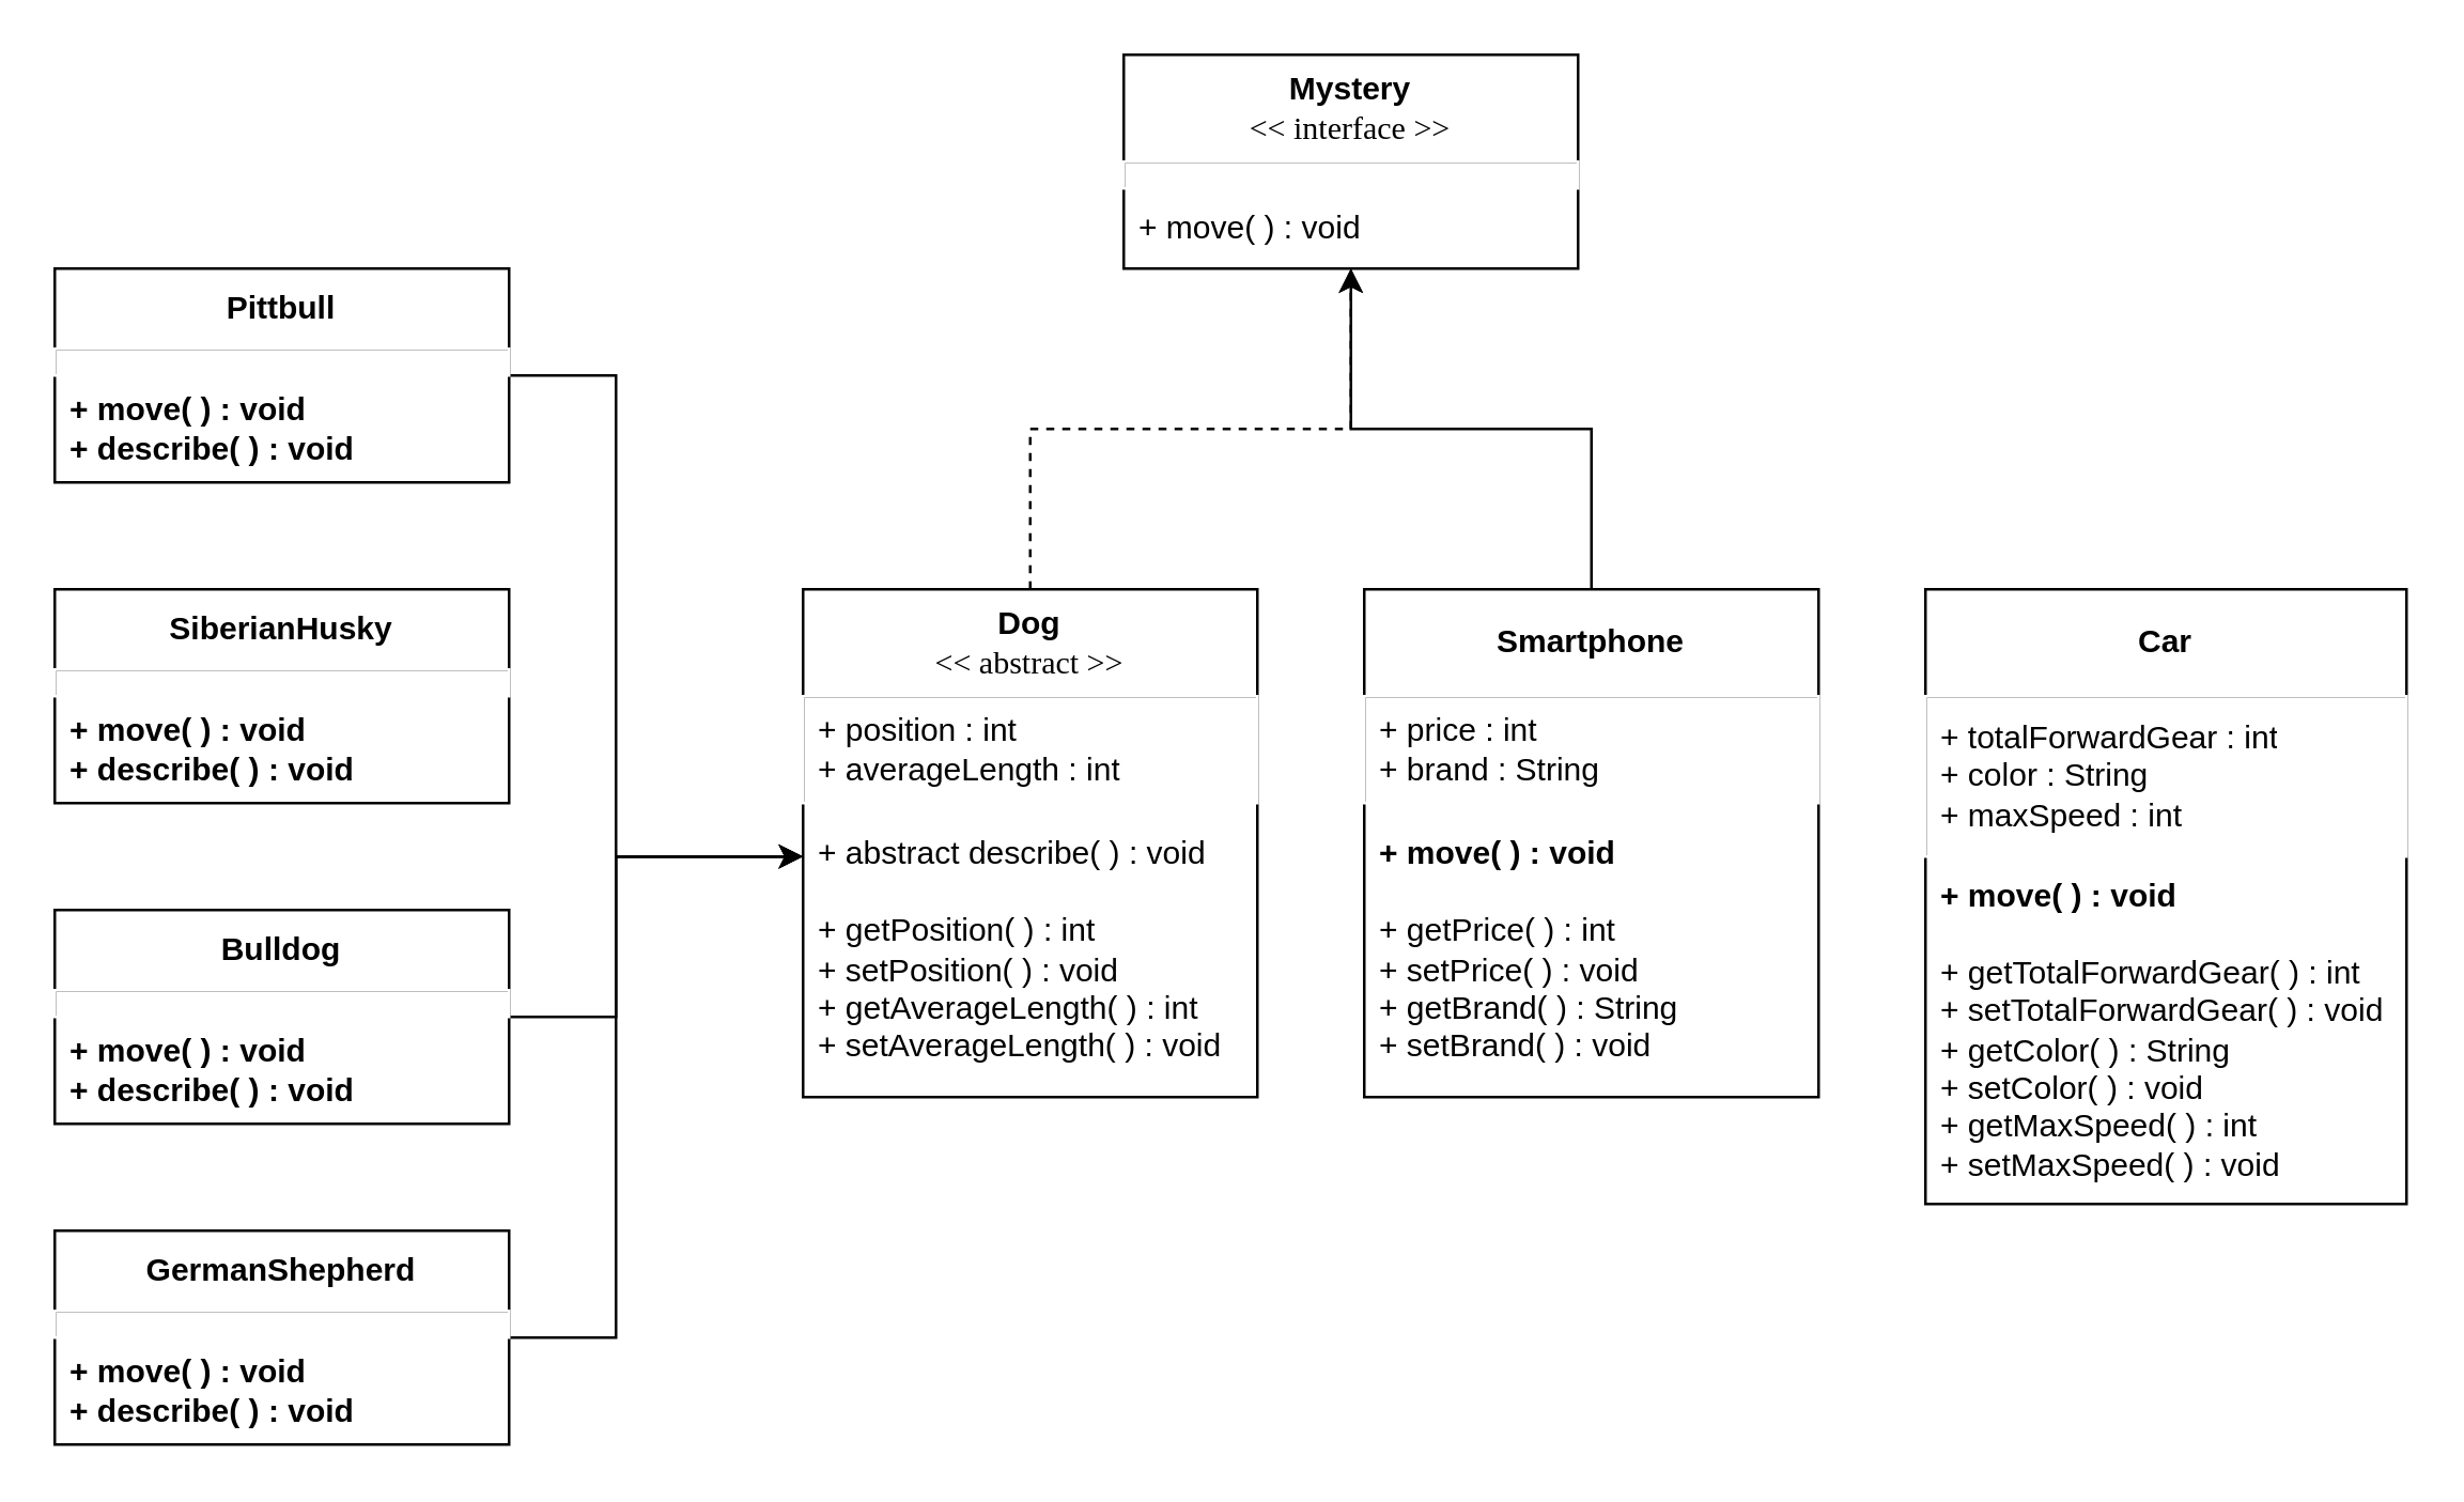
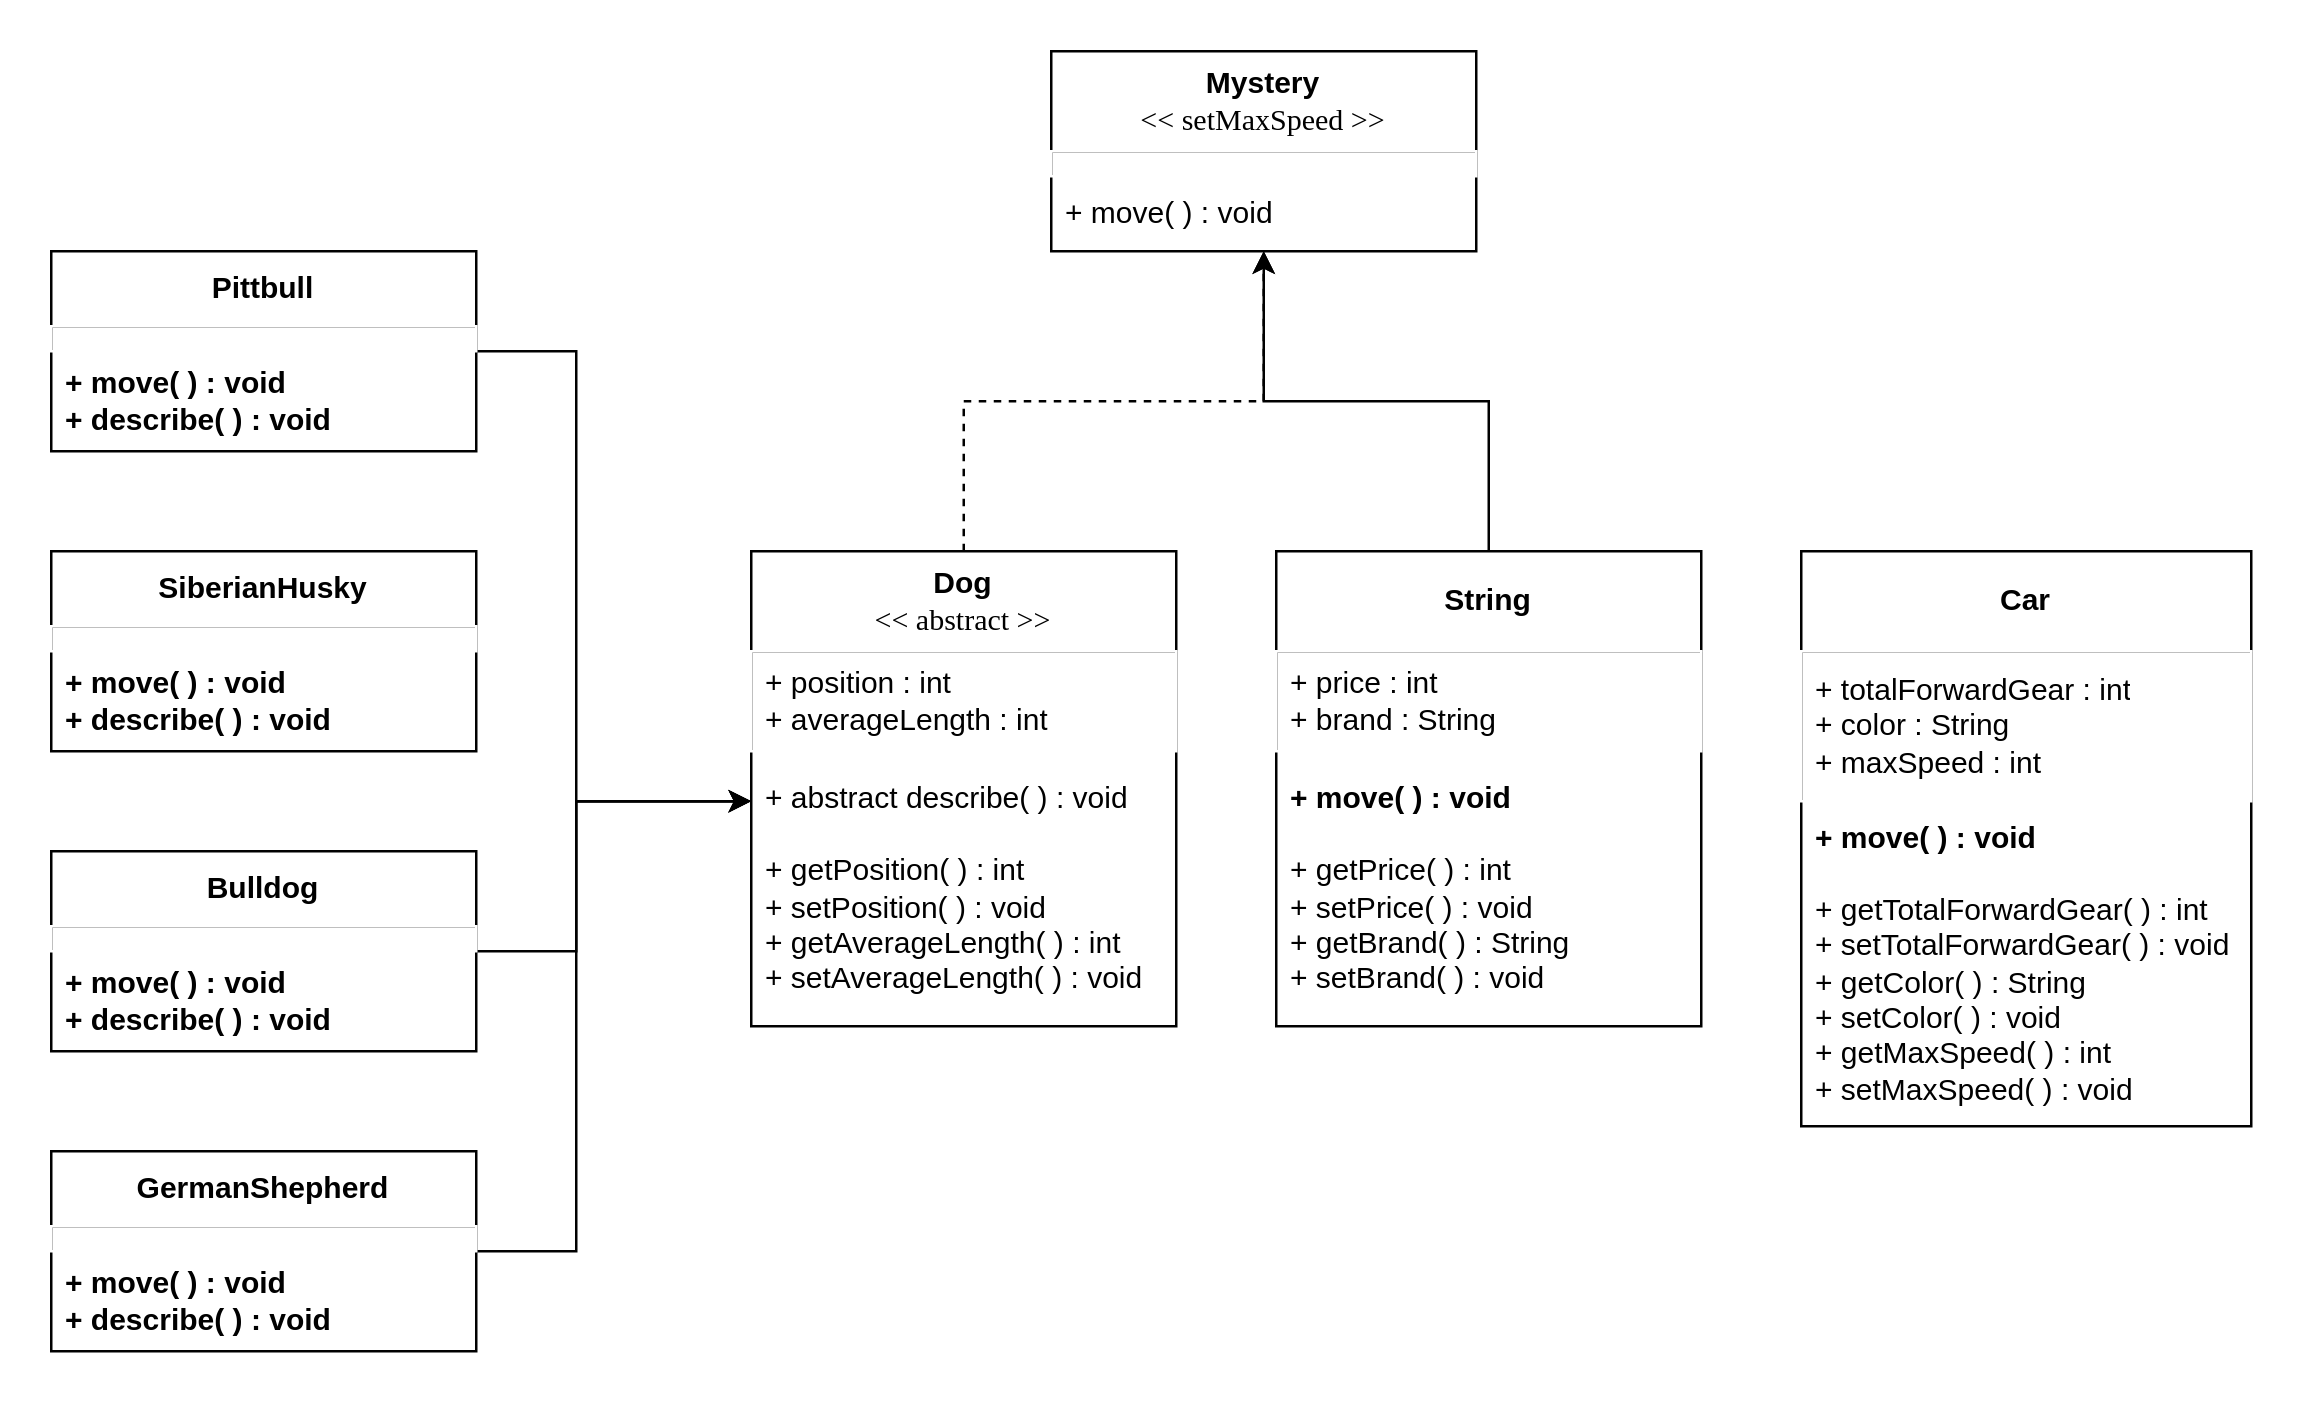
- <mxCell id="28" value="&lt;b&gt;Mystery&lt;/b&gt;&lt;div&gt;&lt;font face=&quot;Tahoma&quot;&gt;&amp;lt;&amp;lt; interface &amp;gt;&amp;gt;&lt;/font&gt;&lt;/div&gt;" style="swimlane;fontStyle=0;childLayout=stackLayout;horizontal=1;startSize=40;horizontalStack=0;resizeParent=1;resizeParentMax=0;resizeLast=0;collapsible=1;marginBottom=0;whiteSpace=wrap;html=1;" parent="1" vertex="1"><mxGeometry x="420" y="20" width="170" height="80" as="geometry" /></mxCell>
+ <mxCell id="28" value="&lt;b&gt;Mystery&lt;/b&gt;&lt;div&gt;&lt;font face=&quot;Tahoma&quot;&gt;&amp;lt;&amp;lt; setMaxSpeed &amp;gt;&amp;gt;&lt;/font&gt;&lt;/div&gt;" style="swimlane;fontStyle=0;childLayout=stackLayout;horizontal=1;startSize=40;horizontalStack=0;resizeParent=1;resizeParentMax=0;resizeLast=0;collapsible=1;marginBottom=0;whiteSpace=wrap;html=1;" parent="1" vertex="1"><mxGeometry x="420" y="20" width="170" height="80" as="geometry" /></mxCell>
- <mxCell id="22" value="&lt;b&gt;Smartphone&lt;/b&gt;" style="swimlane;fontStyle=0;childLayout=stackLayout;horizontal=1;startSize=40;horizontalStack=0;resizeParent=1;resizeParentMax=0;resizeLast=0;collapsible=1;marginBottom=0;whiteSpace=wrap;html=1;" parent="1" vertex="1"><mxGeometry x="510" y="220" width="170" height="190" as="geometry" /></mxCell>
+ <mxCell id="22" value="&lt;b&gt;String&lt;/b&gt;" style="swimlane;fontStyle=0;childLayout=stackLayout;horizontal=1;startSize=40;horizontalStack=0;resizeParent=1;resizeParentMax=0;resizeLast=0;collapsible=1;marginBottom=0;whiteSpace=wrap;html=1;" parent="1" vertex="1"><mxGeometry x="510" y="220" width="170" height="190" as="geometry" /></mxCell>
